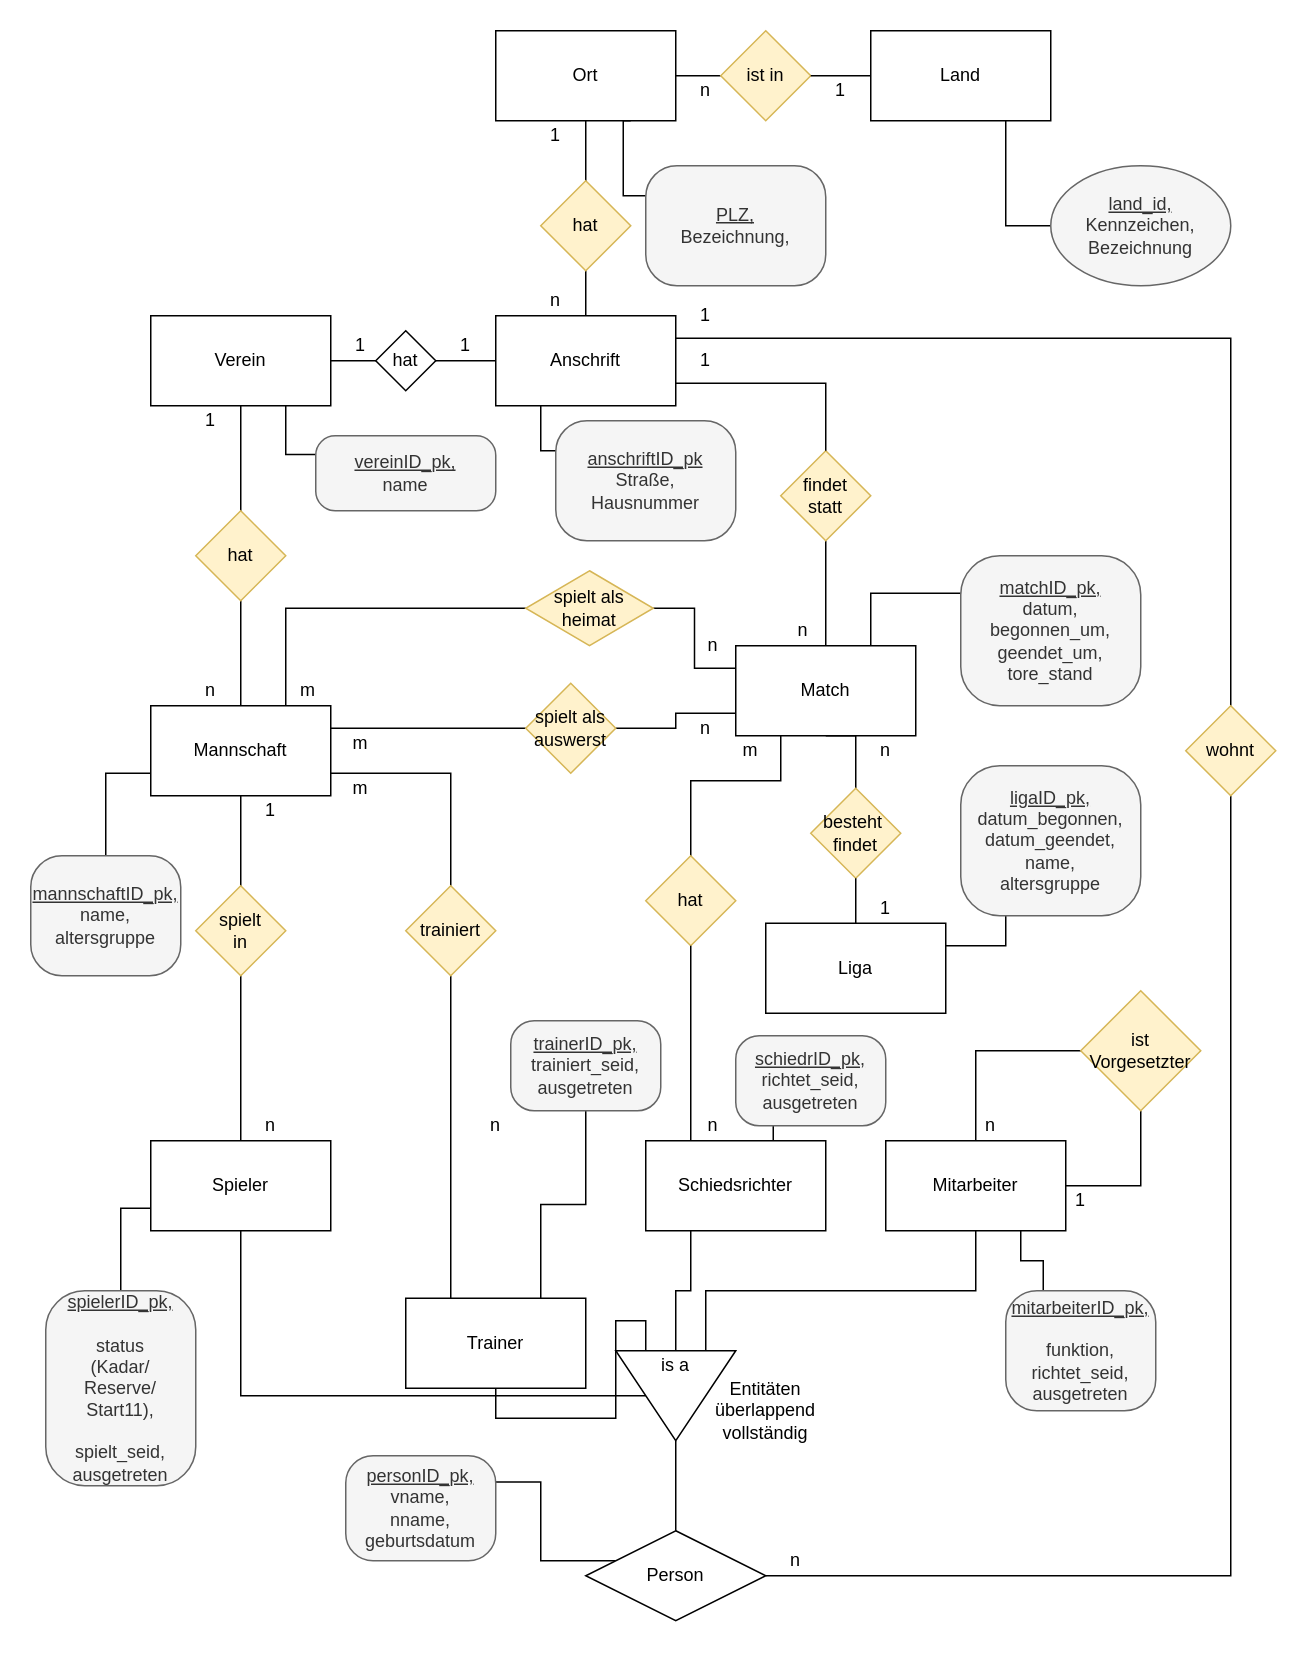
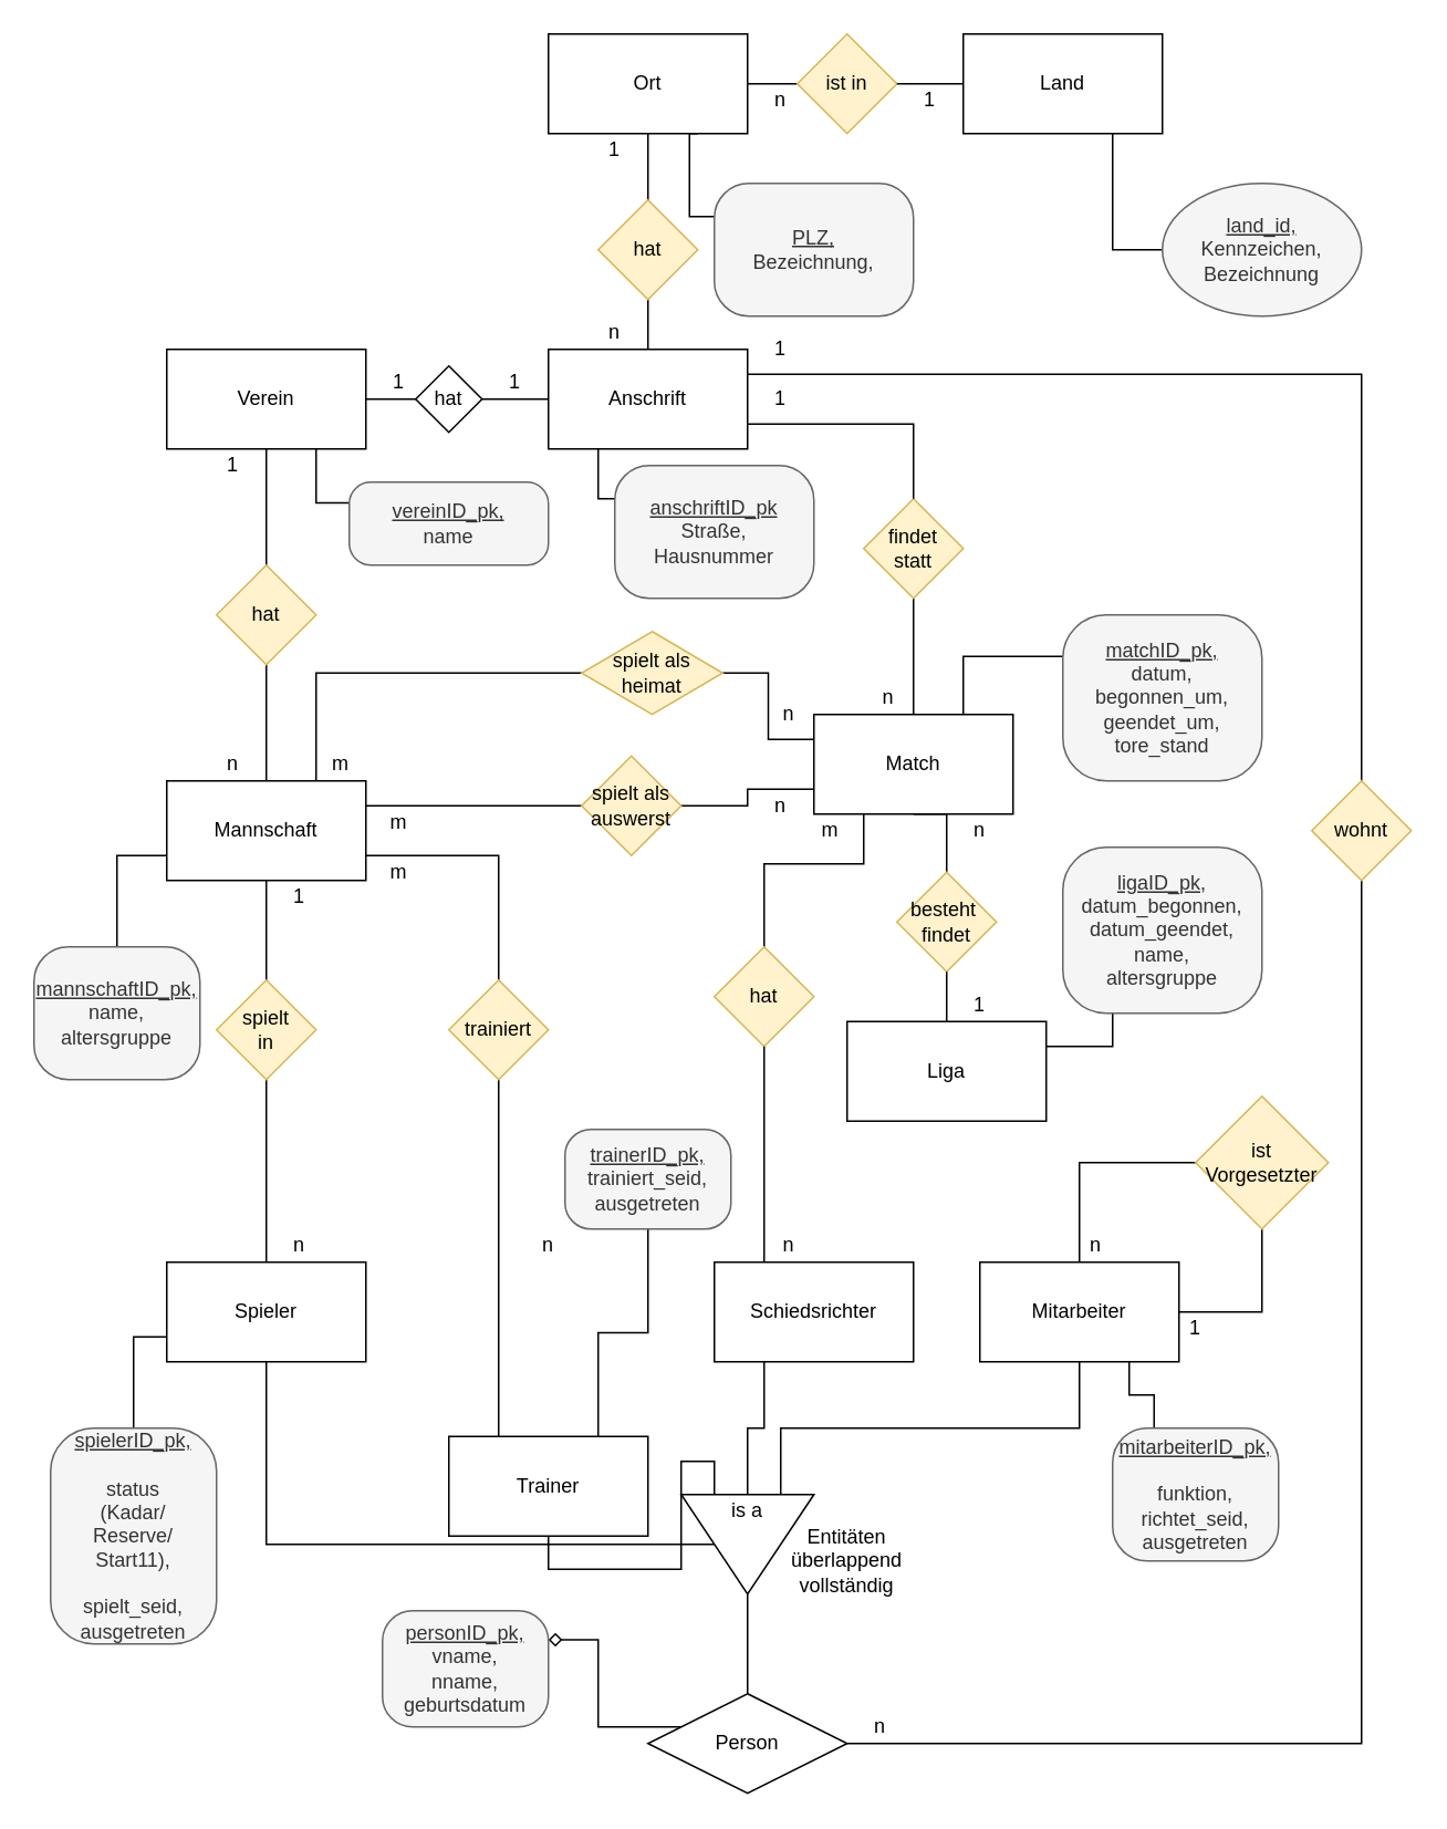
- <mxCell id="105" value="&lt;u&gt;schiedrID_pk,&lt;/u&gt;&lt;br&gt;richtet_seid,&lt;br&gt;ausgetreten" style="rounded=1;whiteSpace=wrap;html=1;arcSize=26;fillColor=#f5f5f5;strokeColor=#666666;fontColor=#333333;" vertex="1" parent="1"><mxGeometry x="490" y="690" width="100" height="60" as="geometry" /></mxCell>
- <mxCell id="90" style="edgeStyle=orthogonalEdgeStyle;rounded=0;orthogonalLoop=1;jettySize=auto;html=1;exitX=0.75;exitY=0;exitDx=0;exitDy=0;entryX=0.25;entryY=1;entryDx=0;entryDy=0;endArrow=none;endFill=0;" edge="1" parent="1" source="91" target="105"><mxGeometry relative="1" as="geometry" /></mxCell>
- <mxCell id="2" style="edgeStyle=orthogonalEdgeStyle;rounded=0;orthogonalLoop=1;jettySize=auto;html=1;exitX=0;exitY=0.25;exitDx=0;exitDy=0;entryX=1;entryY=0.25;entryDx=0;entryDy=0;endArrow=none;endFill=0;" edge="1" parent="1" source="3" target="103"><mxGeometry relative="1" as="geometry" /></mxCell>
+ <mxCell id="2" style="edgeStyle=orthogonalEdgeStyle;rounded=0;orthogonalLoop=1;jettySize=auto;html=1;exitX=0;exitY=0.25;exitDx=0;exitDy=0;entryX=1;entryY=0.25;entryDx=0;entryDy=0;endArrow=diamond;endFill=0;" edge="1" parent="1" source="3" target="103"><mxGeometry relative="1" as="geometry" /></mxCell>
